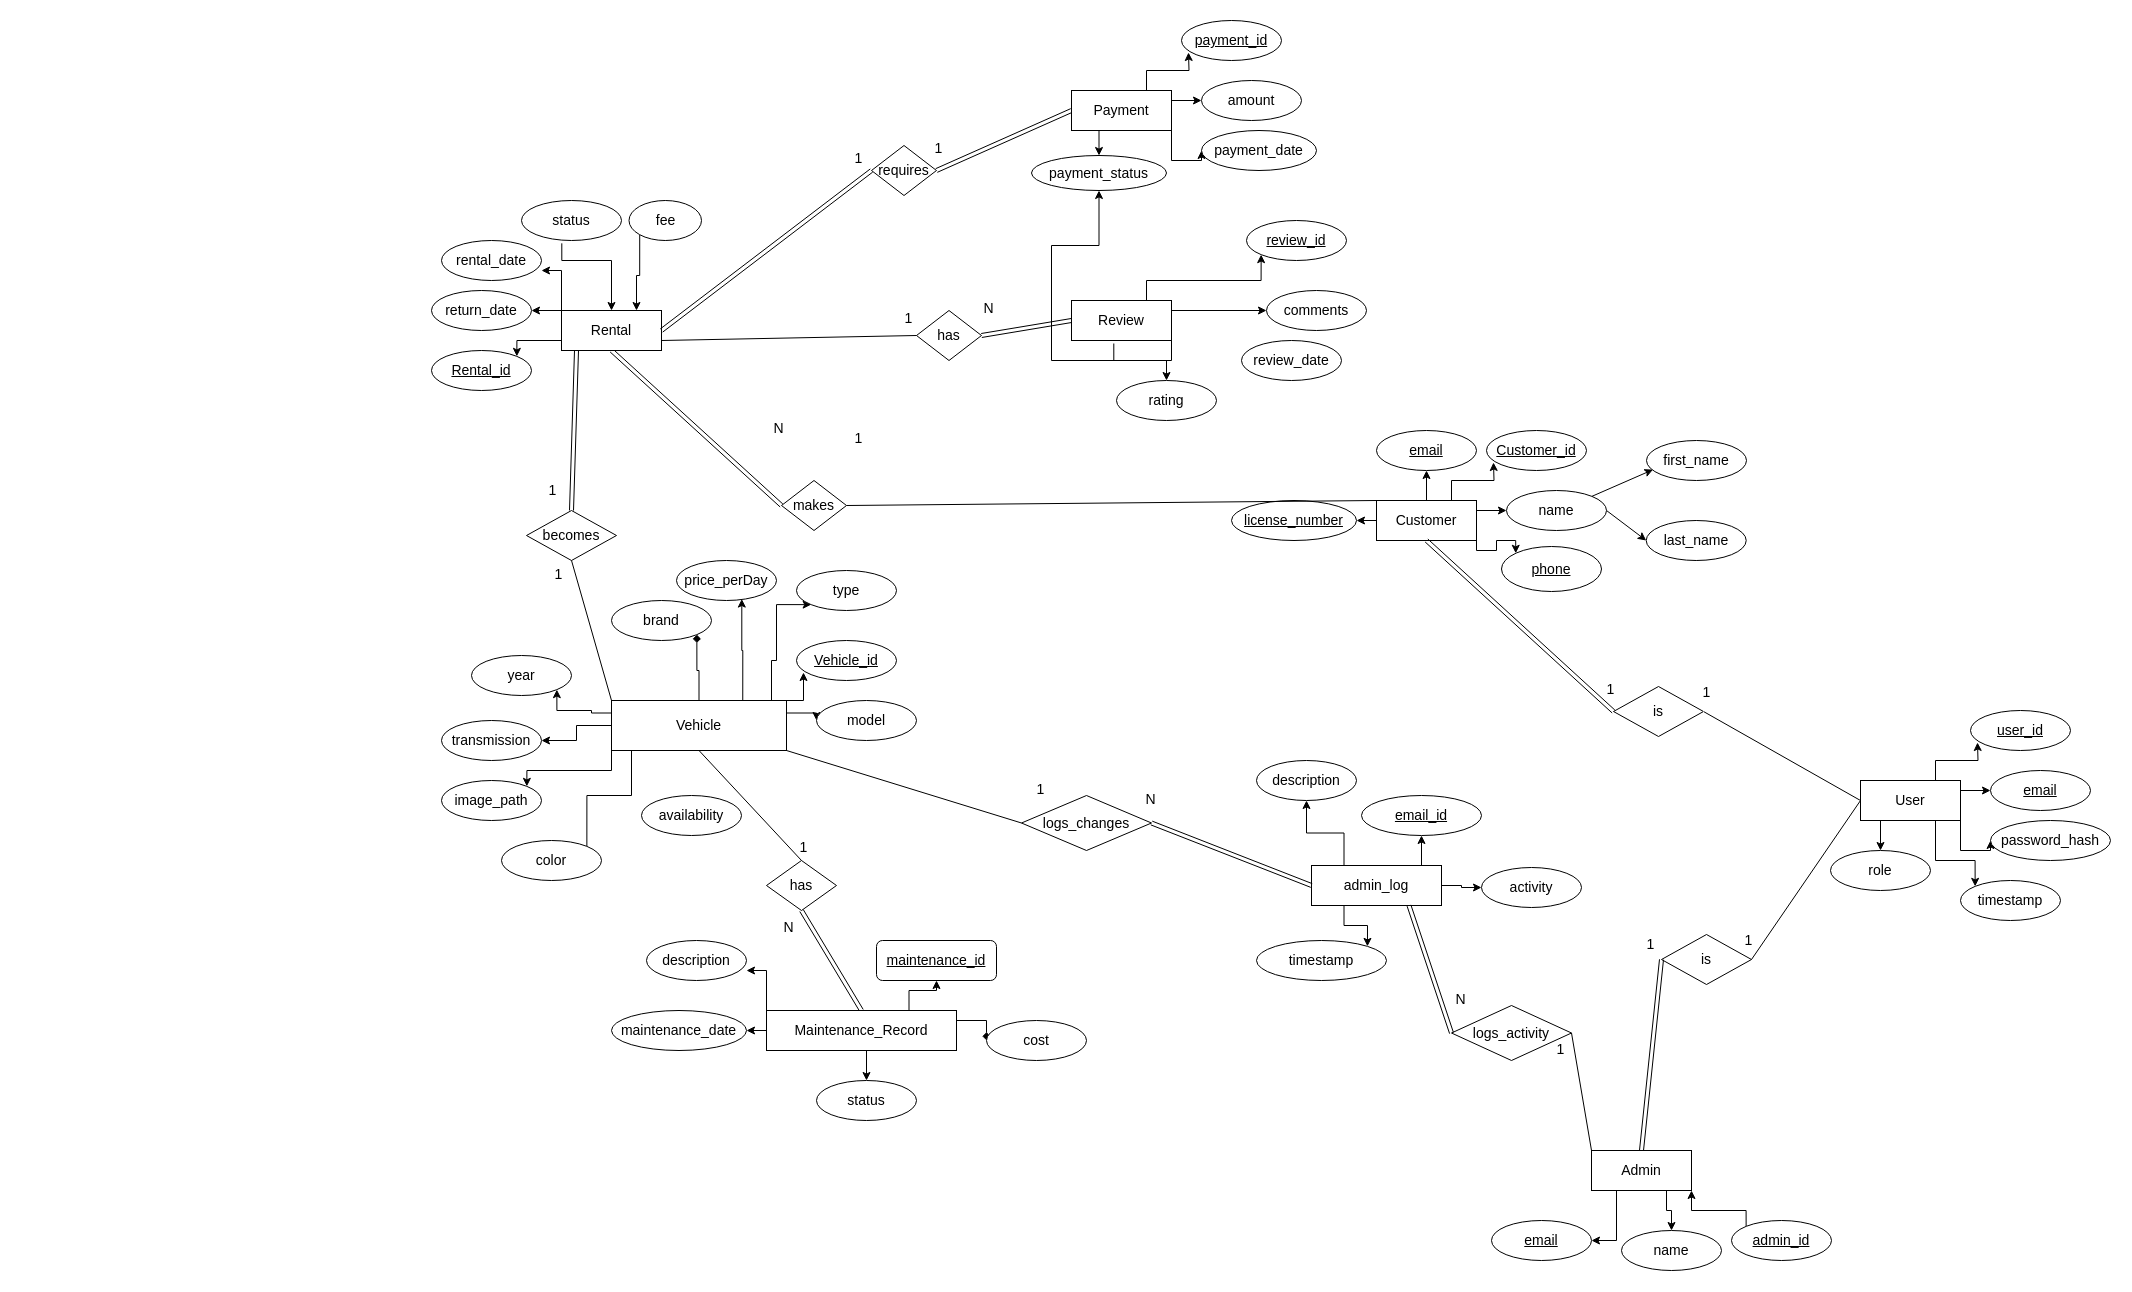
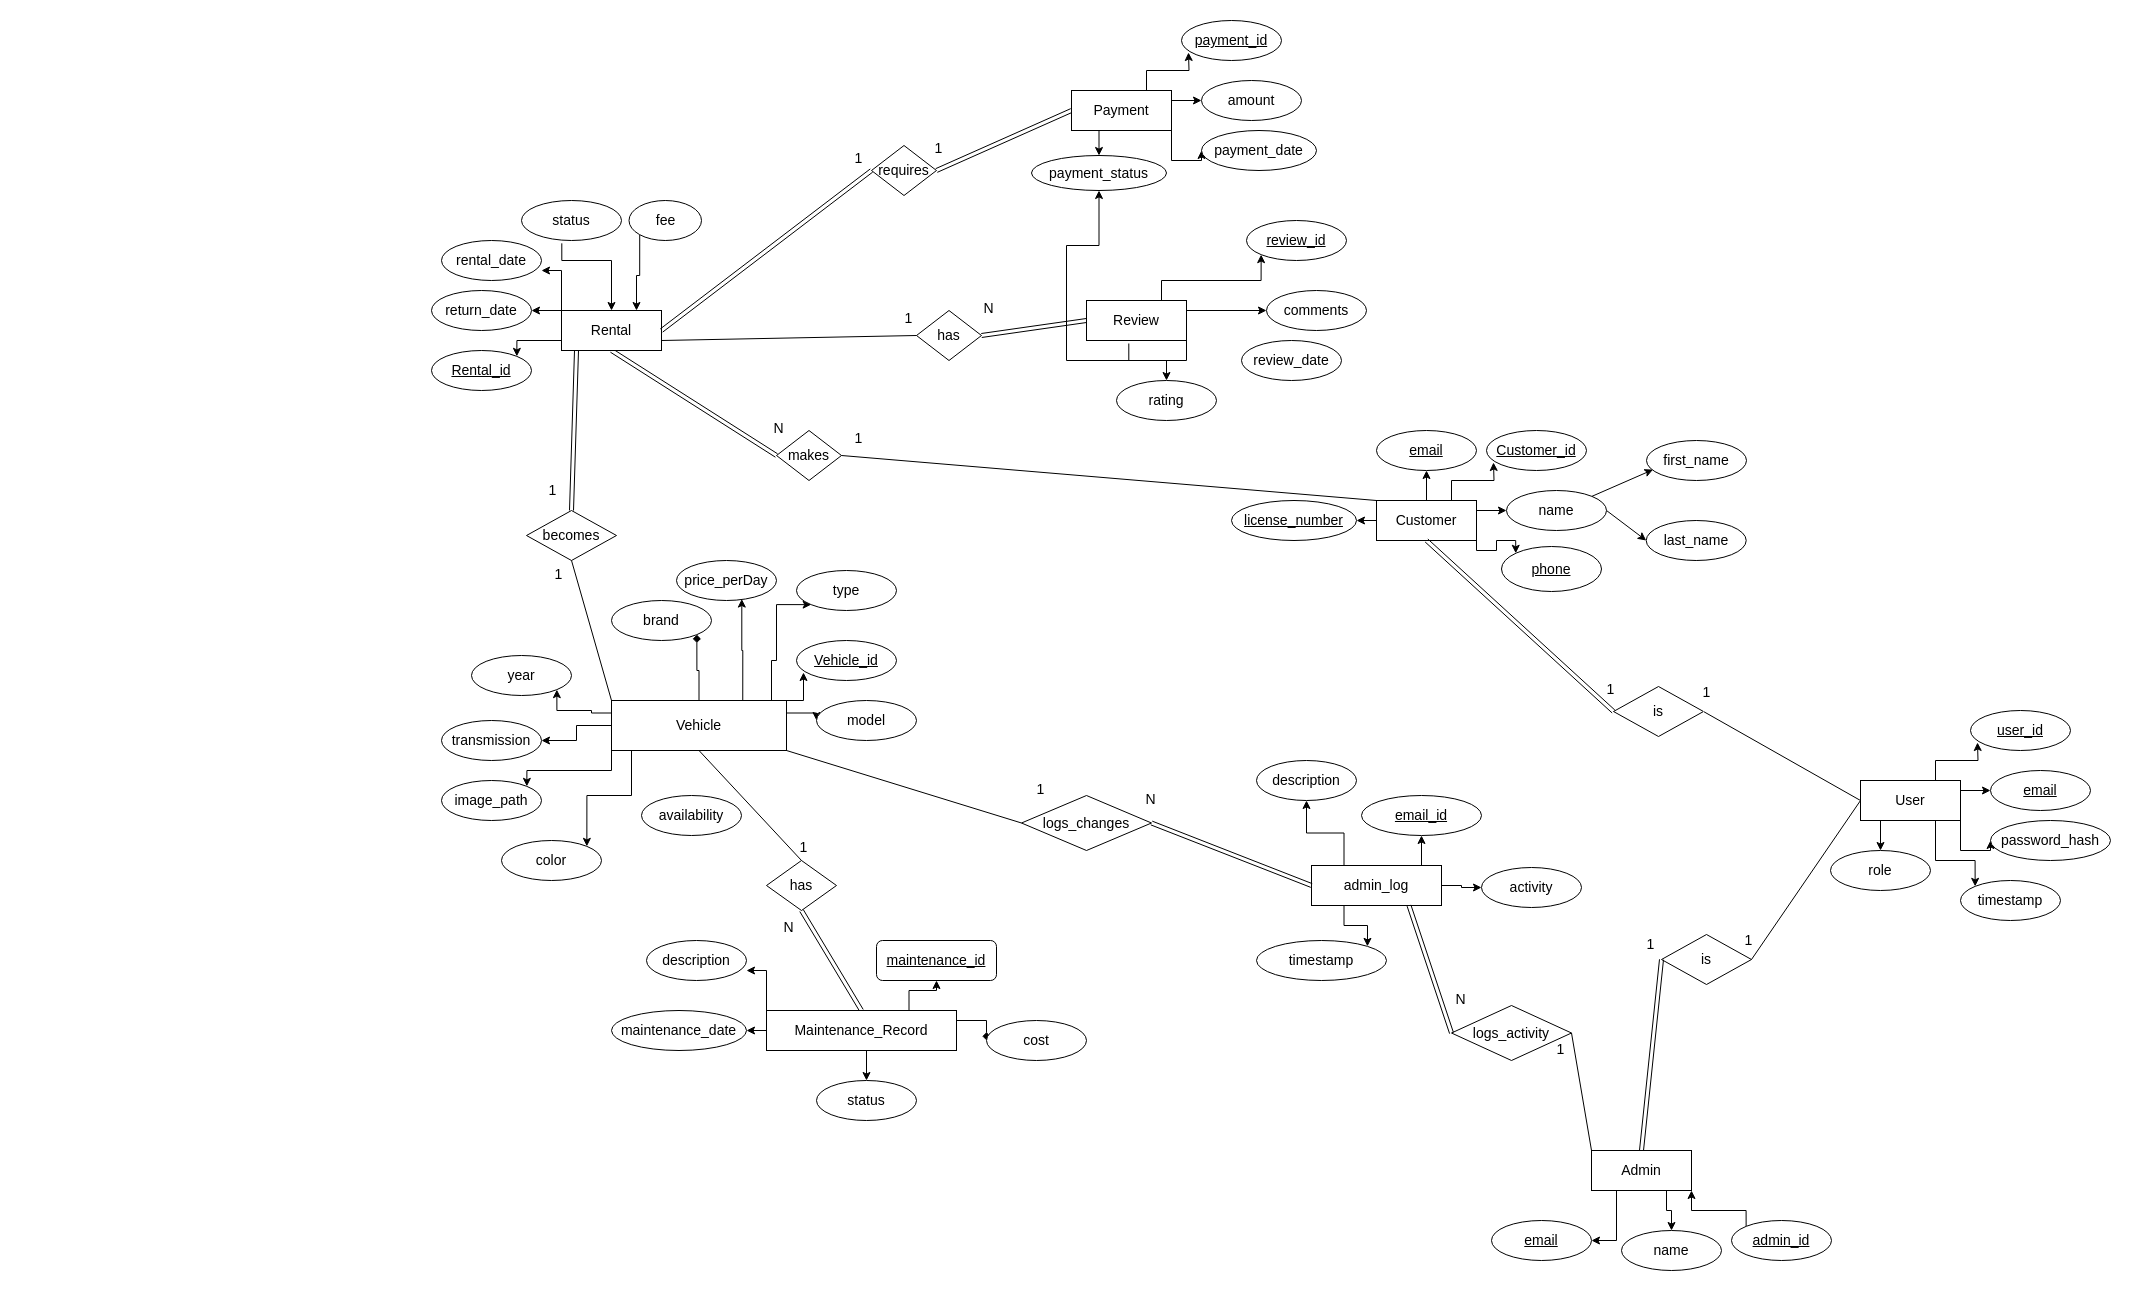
- <mxCell id="51" value="Review" style="whiteSpace=wrap;html=1;align=center;fontSize=14;" parent="1" vertex="1"><mxGeometry x="1071" y="300" width="100" height="40" as="geometry" /></mxCell>
+ <mxCell id="51" value="Review" style="whiteSpace=wrap;html=1;align=center;fontSize=14;" parent="1" vertex="1"><mxGeometry x="1086" y="300" width="100" height="40" as="geometry" /></mxCell>
- <mxCell id="76" value="makes" style="shape=rhombus;perimeter=rhombusPerimeter;whiteSpace=wrap;html=1;align=center;fontSize=14;" parent="1" vertex="1"><mxGeometry x="781" y="480" width="65" height="50" as="geometry" /></mxCell>
+ <mxCell id="76" value="makes" style="shape=rhombus;perimeter=rhombusPerimeter;whiteSpace=wrap;html=1;align=center;fontSize=14;" parent="1" vertex="1"><mxGeometry x="776" y="430" width="65" height="50" as="geometry" /></mxCell>
- <mxCell id="19" style="edgeStyle=orthogonalEdgeStyle;rounded=0;orthogonalLoop=1;jettySize=auto;html=1;exitX=0.25;exitY=1;exitDx=0;exitDy=0;entryX=1;entryY=0;entryDx=0;entryDy=0;endArrow=none;" edge="1" parent="1" source="22" target="119"><mxGeometry relative="1" as="geometry"><Array as="points"><mxPoint x="631" y="750" /><mxPoint x="631" y="795" /><mxPoint x="586" y="795" /></Array></mxGeometry></mxCell>
+ <mxCell id="19" style="edgeStyle=orthogonalEdgeStyle;rounded=0;orthogonalLoop=1;jettySize=auto;html=1;exitX=0.25;exitY=1;exitDx=0;exitDy=0;entryX=1;entryY=0;entryDx=0;entryDy=0;" edge="1" parent="1" source="22" target="119"><mxGeometry relative="1" as="geometry"><Array as="points"><mxPoint x="631" y="750" /><mxPoint x="631" y="795" /><mxPoint x="586" y="795" /></Array></mxGeometry></mxCell>
